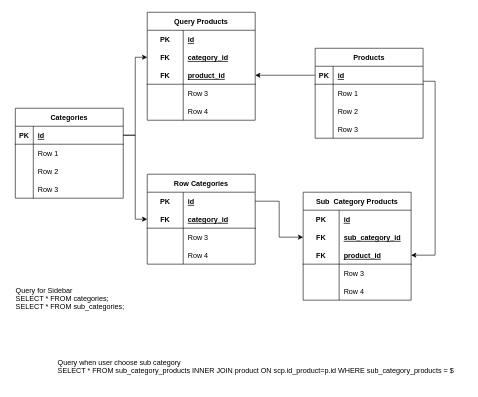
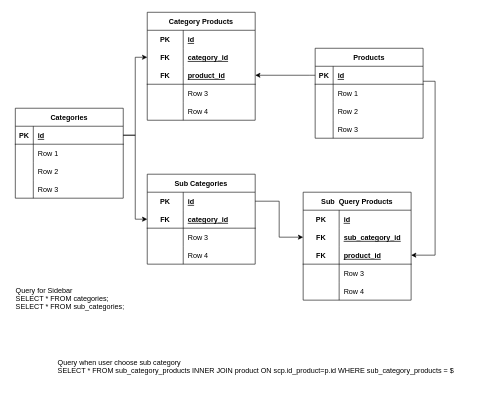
- <mxCell id="29" value="Query Products" style="shape=table;startSize=30;container=1;collapsible=1;childLayout=tableLayout;fixedRows=1;rowLines=0;fontStyle=1;align=center;resizeLast=1;" vertex="1" parent="1"><mxGeometry x="245" y="20" width="180" height="180" as="geometry" /></mxCell>
+ <mxCell id="29" value="Category Products" style="shape=table;startSize=30;container=1;collapsible=1;childLayout=tableLayout;fixedRows=1;rowLines=0;fontStyle=1;align=center;resizeLast=1;" vertex="1" parent="1"><mxGeometry x="245" y="20" width="180" height="180" as="geometry" /></mxCell>
- <mxCell id="15" value="Row Categories" style="shape=table;startSize=30;container=1;collapsible=1;childLayout=tableLayout;fixedRows=1;rowLines=0;fontStyle=1;align=center;resizeLast=1;" vertex="1" parent="1"><mxGeometry x="245" y="290" width="180" height="150" as="geometry" /></mxCell>
+ <mxCell id="15" value="Sub Categories" style="shape=table;startSize=30;container=1;collapsible=1;childLayout=tableLayout;fixedRows=1;rowLines=0;fontStyle=1;align=center;resizeLast=1;" vertex="1" parent="1"><mxGeometry x="245" y="290" width="180" height="150" as="geometry" /></mxCell>
- <mxCell id="45" value="Sub  Category Products" style="shape=table;startSize=30;container=1;collapsible=1;childLayout=tableLayout;fixedRows=1;rowLines=0;fontStyle=1;align=center;resizeLast=1;" vertex="1" parent="1"><mxGeometry x="505" y="320" width="180" height="180" as="geometry" /></mxCell>
+ <mxCell id="45" value="Sub  Query Products" style="shape=table;startSize=30;container=1;collapsible=1;childLayout=tableLayout;fixedRows=1;rowLines=0;fontStyle=1;align=center;resizeLast=1;" vertex="1" parent="1"><mxGeometry x="505" y="320" width="180" height="180" as="geometry" /></mxCell>
